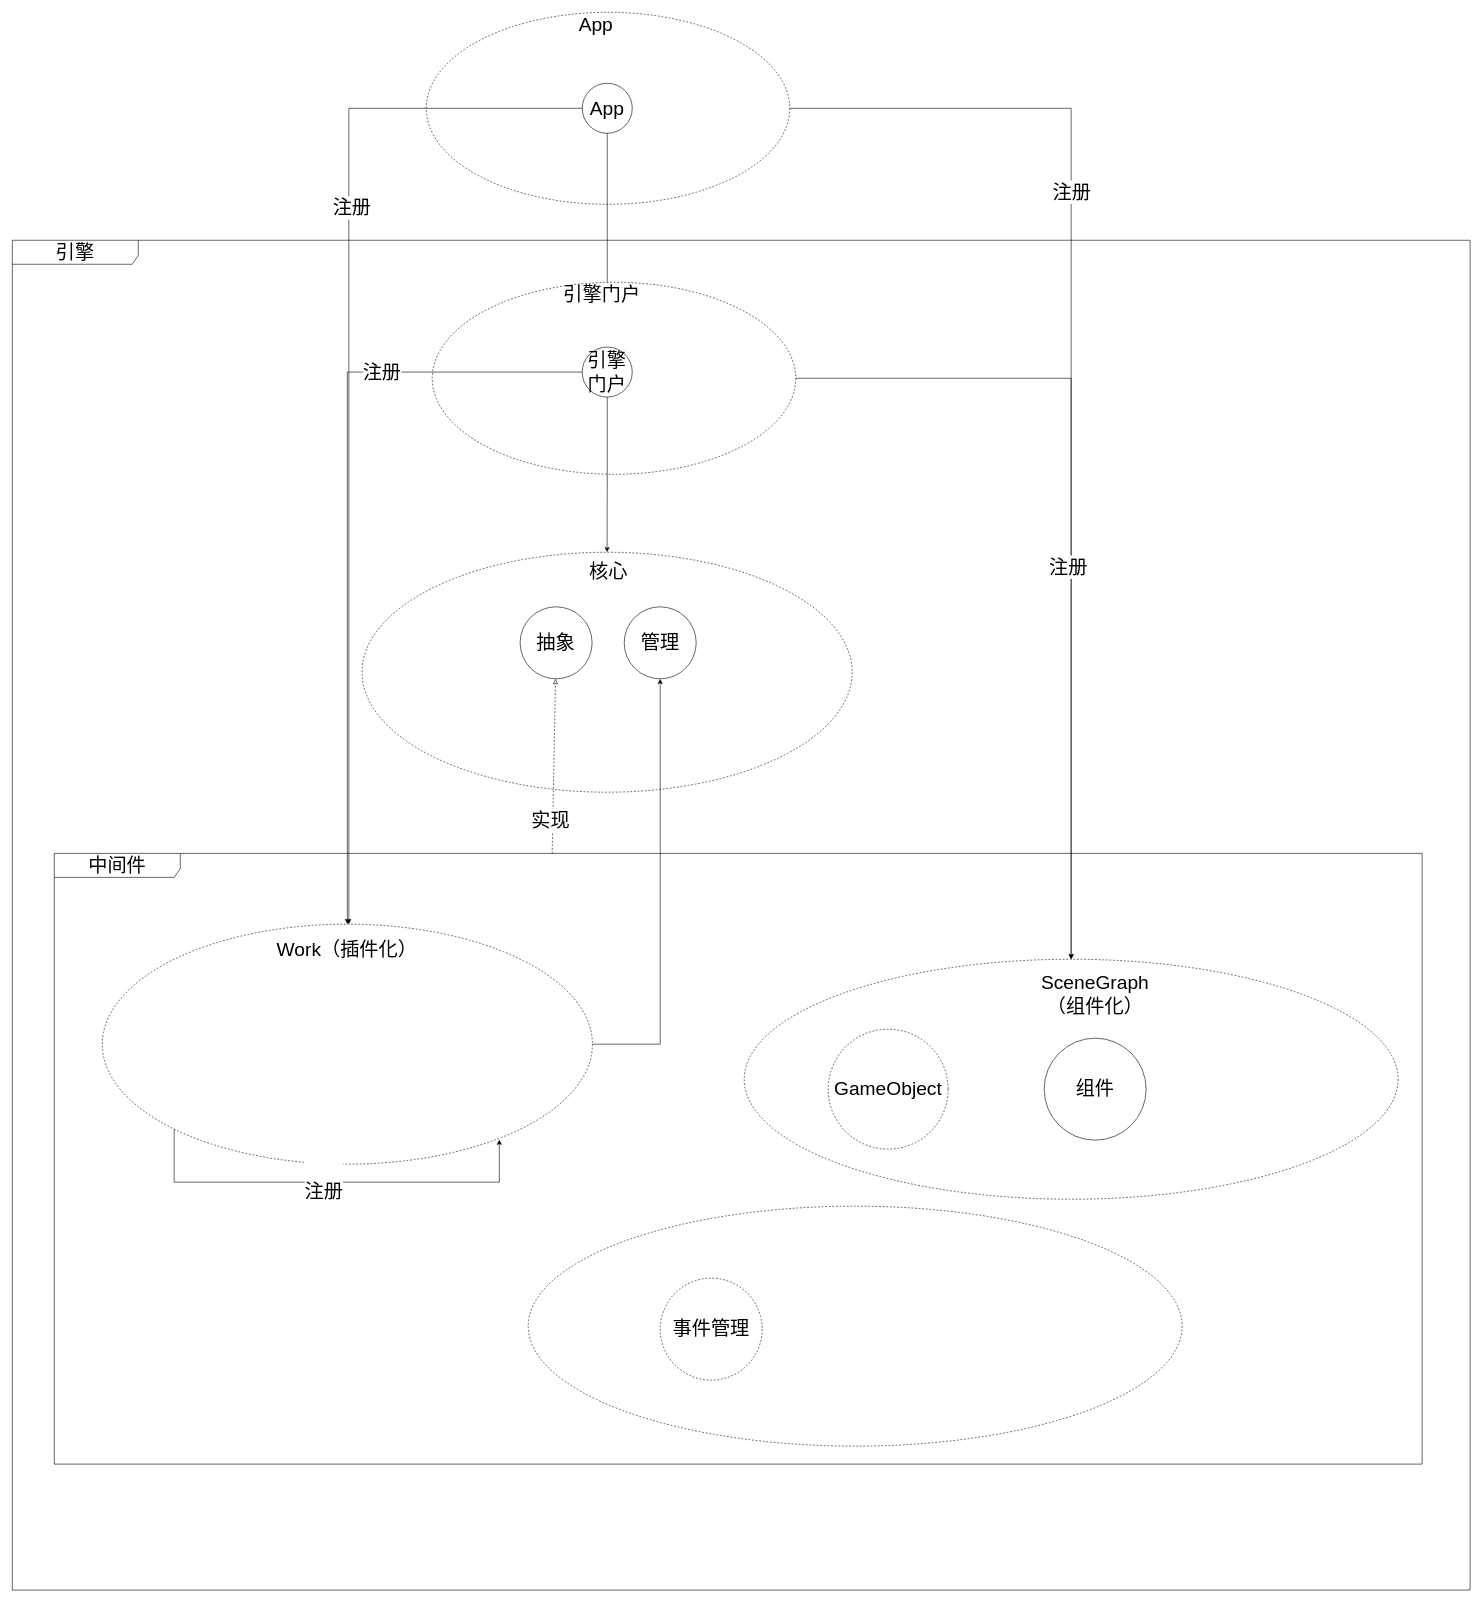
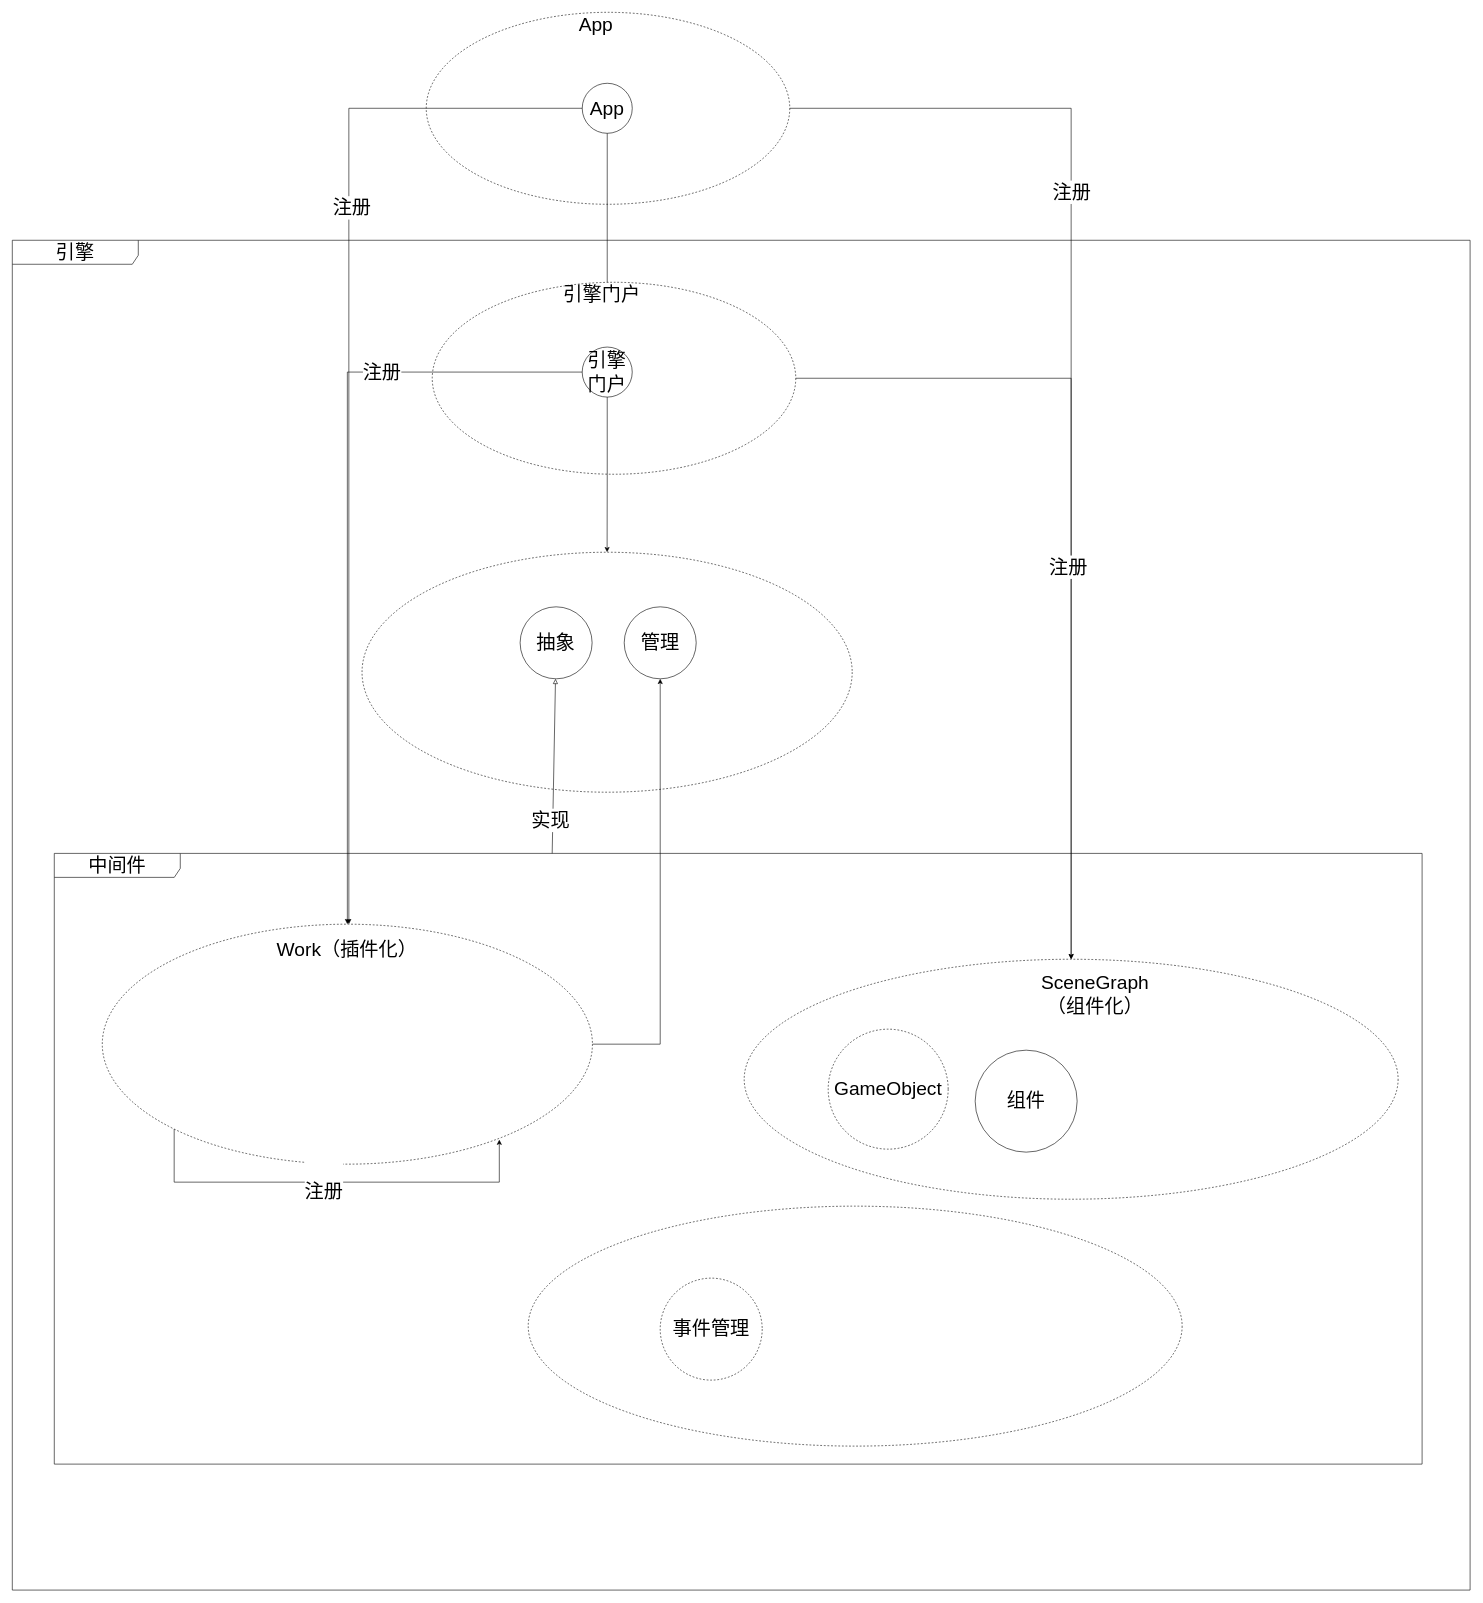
- <mxCell id="18" value="&lt;span style=&quot;font-size: 32px&quot;&gt;核心&lt;/span&gt;" style="text;html=1;strokeColor=none;fillColor=none;align=center;verticalAlign=middle;whiteSpace=wrap;rounded=0;strokeWidth=1;dashed=1;fontSize=32;" parent="1" vertex="1"><mxGeometry x="939.999" y="944.577" width="148.09" height="17.78" as="geometry" /></mxCell>
- <mxCell id="24" style="rounded=0;orthogonalLoop=1;jettySize=auto;html=1;fontSize=32;startArrow=none;startFill=0;endArrow=block;endFill=0;exitX=0.364;exitY=0;exitDx=0;exitDy=0;exitPerimeter=0;dashed=1;" parent="1" source="3" target="19" edge="1"><mxGeometry x="-2340" y="-2050" as="geometry"><mxPoint x="920" y="1400" as="sourcePoint" /></mxGeometry></mxCell>
+ <mxCell id="24" style="rounded=0;orthogonalLoop=1;jettySize=auto;html=1;fontSize=32;startArrow=none;startFill=0;endArrow=block;endFill=0;exitX=0.364;exitY=0;exitDx=0;exitDy=0;exitPerimeter=0;" parent="1" source="3" target="19" edge="1"><mxGeometry x="-2340" y="-2050" as="geometry"><mxPoint x="920" y="1400" as="sourcePoint" /></mxGeometry></mxCell>
- <mxCell id="33" value="组件" style="ellipse;whiteSpace=wrap;html=1;aspect=fixed;fontSize=32;" parent="1" vertex="1"><mxGeometry x="1740" y="1730" width="170" height="170" as="geometry" /></mxCell>
+ <mxCell id="33" value="组件" style="ellipse;whiteSpace=wrap;html=1;aspect=fixed;fontSize=32;" parent="1" vertex="1"><mxGeometry x="1625" y="1750" width="170" height="170" as="geometry" /></mxCell>
